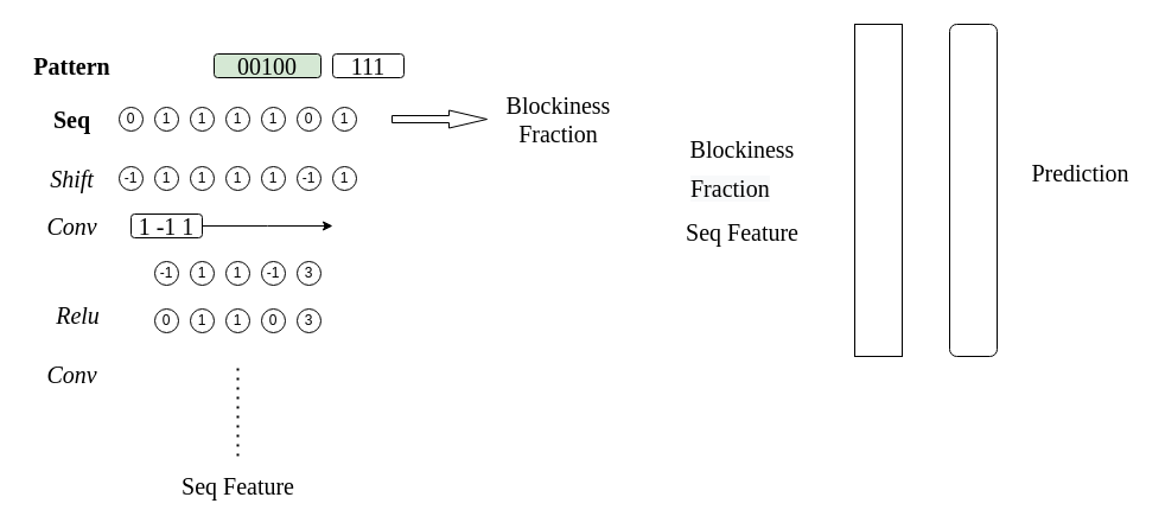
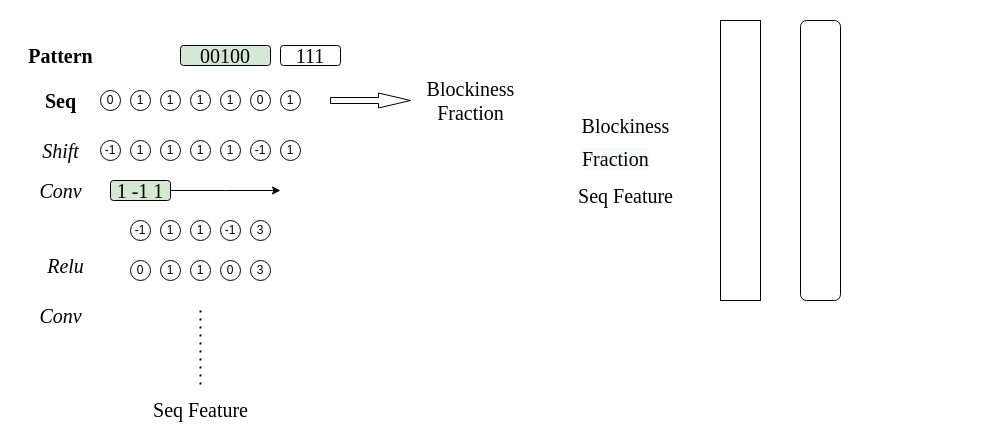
- <mxCell id="45" value="Prediction" style="text;html=1;align=center;verticalAlign=middle;resizable=0;points=[];autosize=1;strokeColor=none;fontSize=20;fontFamily=Times New Roman;" vertex="1" parent="1"><mxGeometry x="860" y="130" width="100" height="30" as="geometry" /></mxCell>
- <mxCell id="14" value="1 -1 1" style="rounded=1;whiteSpace=wrap;html=1;fontFamily=Times New Roman;fontSize=20;" vertex="1" parent="1"><mxGeometry x="110" y="180" width="60" height="20" as="geometry" /></mxCell>
+ <mxCell id="14" value="1 -1 1" style="rounded=1;whiteSpace=wrap;html=1;fontFamily=Times New Roman;fontSize=20;fillColor=#d5e8d4;" vertex="1" parent="1"><mxGeometry x="110" y="180" width="60" height="20" as="geometry" /></mxCell>
